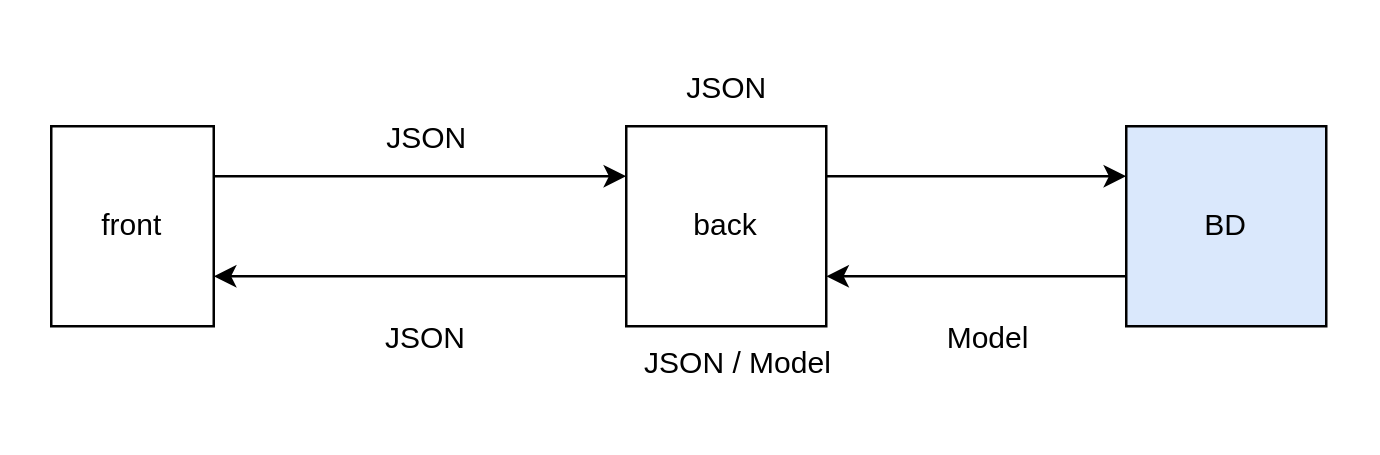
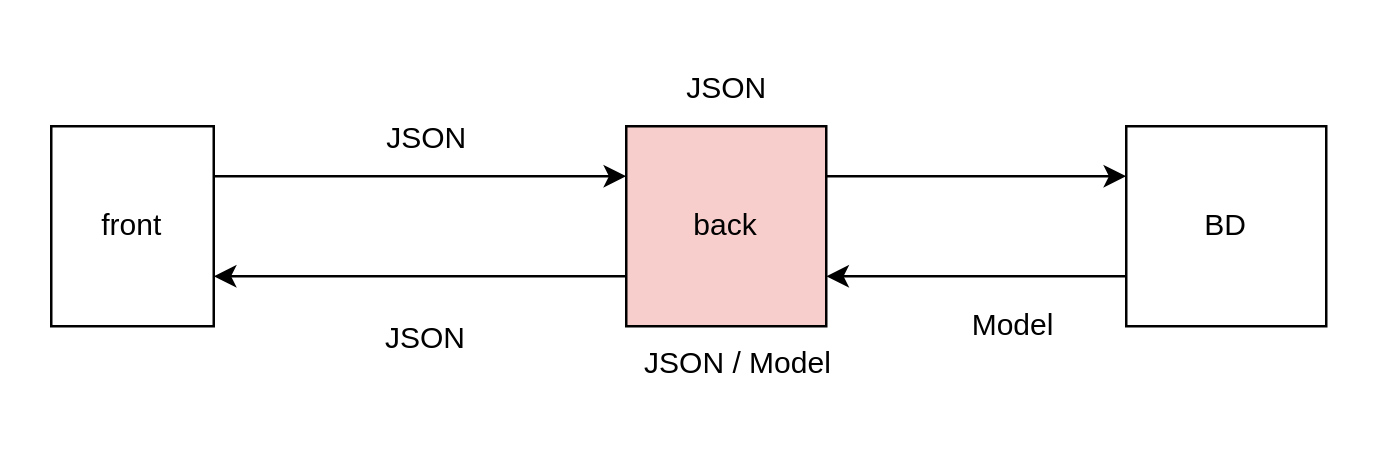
- <mxCell id="5" value="back" style="whiteSpace=wrap;html=1;aspect=fixed;" vertex="1" parent="1"><mxGeometry x="250" y="50" width="80" height="80" as="geometry" /></mxCell>
+ <mxCell id="5" value="back" style="whiteSpace=wrap;html=1;aspect=fixed;fillColor=#f8cecc;" vertex="1" parent="1"><mxGeometry x="250" y="50" width="80" height="80" as="geometry" /></mxCell>
- <mxCell id="7" value="BD" style="whiteSpace=wrap;html=1;aspect=fixed;fillColor=#dae8fc;" vertex="1" parent="1"><mxGeometry x="450" y="50" width="80" height="80" as="geometry" /></mxCell>
+ <mxCell id="7" value="BD" style="whiteSpace=wrap;html=1;aspect=fixed;" vertex="1" parent="1"><mxGeometry x="450" y="50" width="80" height="80" as="geometry" /></mxCell>
- <mxCell id="9" value="Model" style="text;html=1;strokeColor=none;fillColor=none;align=center;verticalAlign=middle;whiteSpace=wrap;rounded=0;" vertex="1" parent="1"><mxGeometry x="365" y="120" width="60" height="30" as="geometry" /></mxCell>
+ <mxCell id="9" value="Model" style="text;html=1;strokeColor=none;fillColor=none;align=center;verticalAlign=middle;whiteSpace=wrap;rounded=0;" vertex="1" parent="1"><mxGeometry x="375" y="115" width="60" height="30" as="geometry" /></mxCell>
